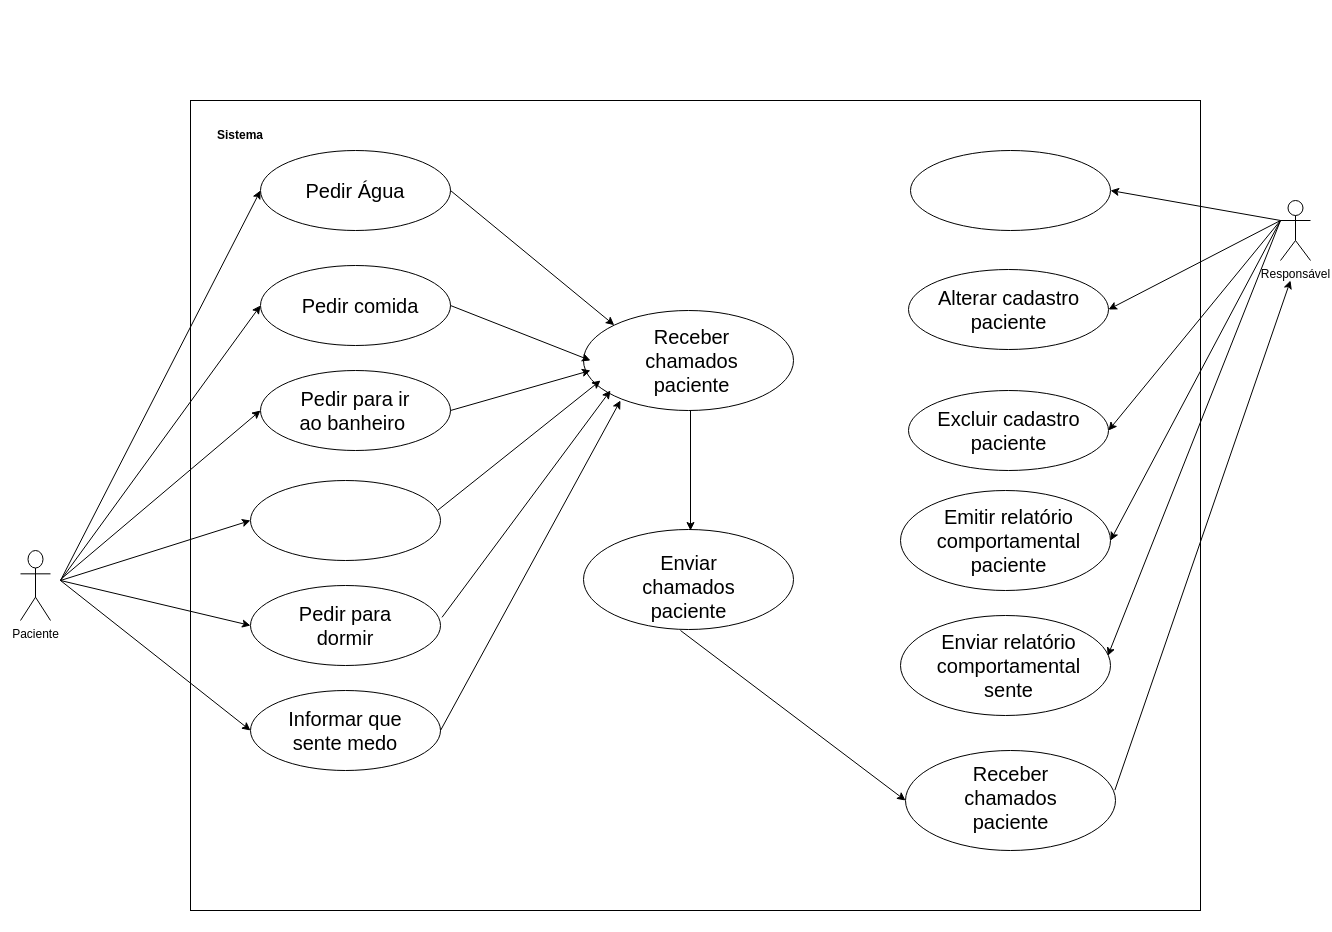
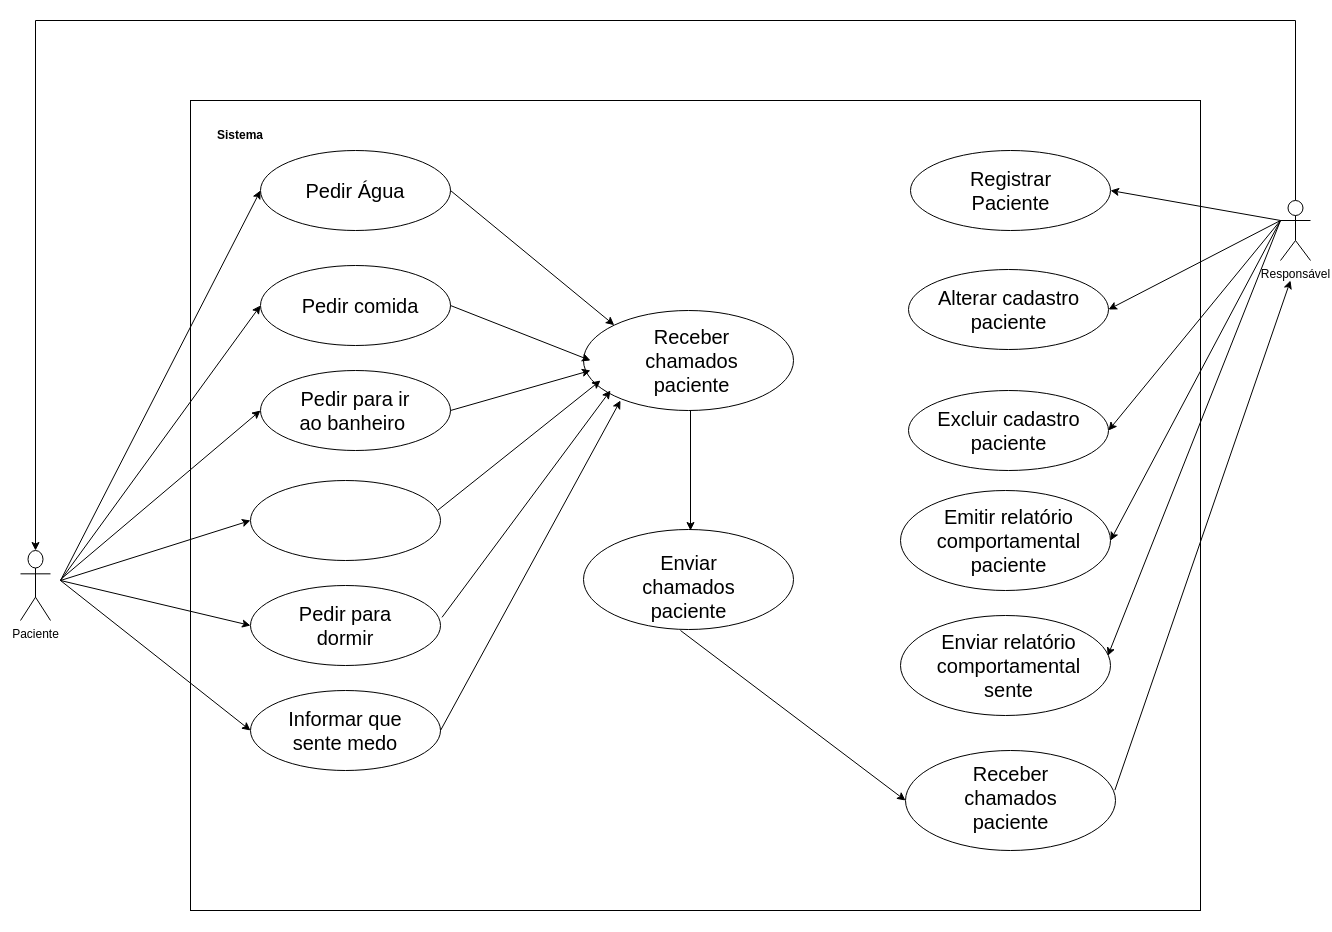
+ <mxCell id="6" style="edgeStyle=orthogonalEdgeStyle;rounded=0;orthogonalLoop=1;jettySize=auto;html=1;entryX=0.5;entryY=0;entryDx=0;entryDy=0;entryPerimeter=0;" edge="1" parent="1" source="7" target="8"><mxGeometry relative="1" as="geometry"><Array as="points"><mxPoint x="1295" y="20" /><mxPoint x="35" y="20" /></Array></mxGeometry></mxCell>
+ <mxCell id="25" value="Registrar Paciente" style="text;html=1;strokeColor=none;fillColor=none;align=center;verticalAlign=middle;whiteSpace=wrap;rounded=0;shadow=0;fontSize=20;" vertex="1" parent="1"><mxGeometry x="932.5" y="175" width="155" height="30" as="geometry" /></mxCell>
